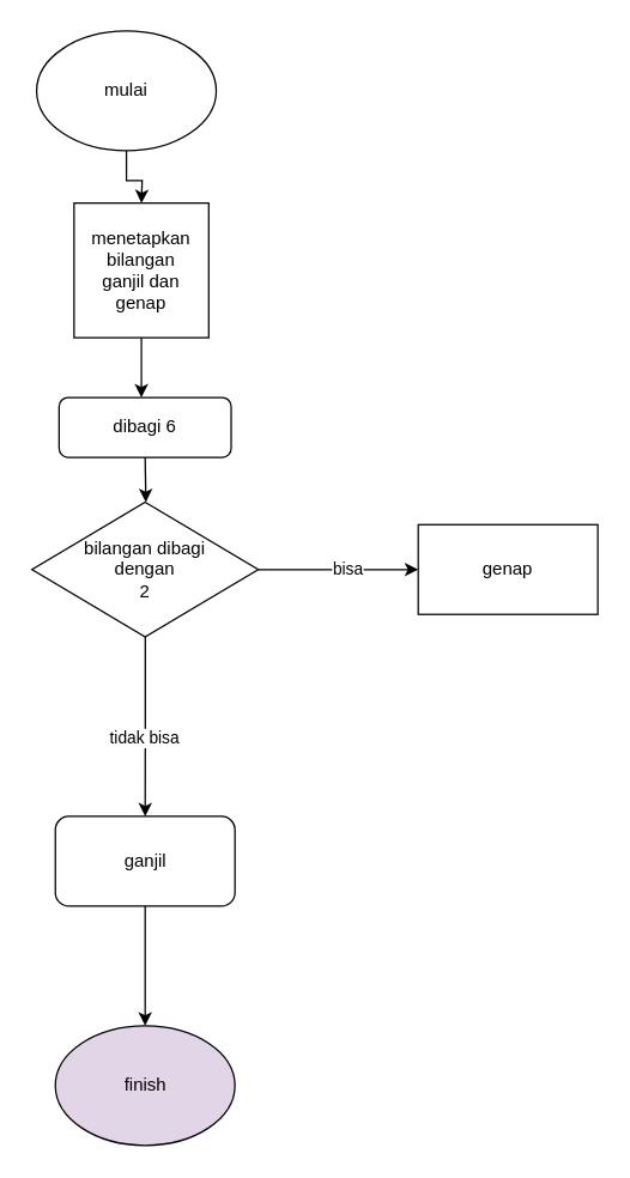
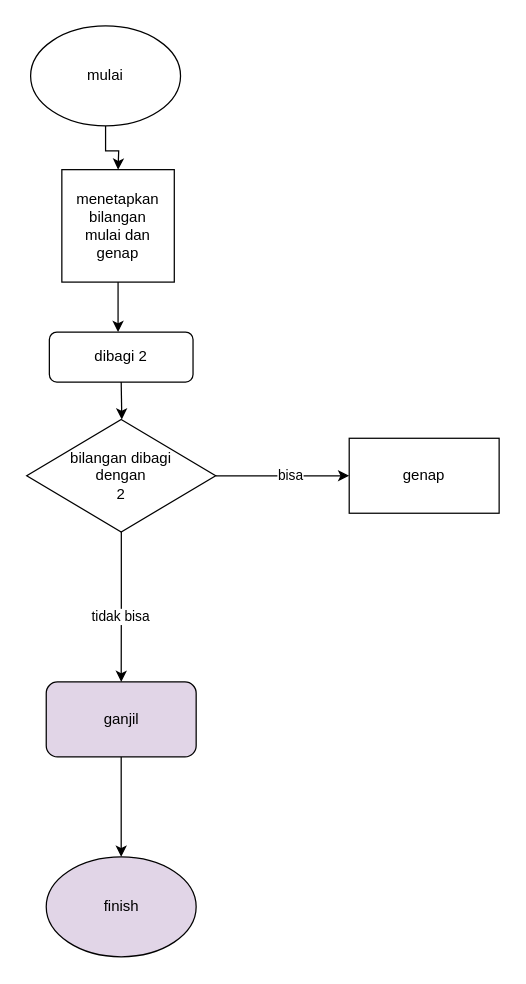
- <mxCell id="5" value="&lt;div&gt;menetapkan bilangan&lt;/div&gt;&lt;div&gt;ganjil dan genap&lt;br&gt;&lt;/div&gt;" style="whiteSpace=wrap;html=1;aspect=fixed;" vertex="1" parent="1"><mxGeometry x="49" y="135" width="90" height="90" as="geometry" /></mxCell>
+ <mxCell id="5" value="&lt;div&gt;menetapkan bilangan&lt;/div&gt;&lt;div&gt;mulai dan genap&lt;br&gt;&lt;/div&gt;" style="whiteSpace=wrap;html=1;aspect=fixed;" vertex="1" parent="1"><mxGeometry x="49" y="135" width="90" height="90" as="geometry" /></mxCell>
- <mxCell id="7" value="dibagi 6" style="rounded=1;whiteSpace=wrap;html=1;" vertex="1" parent="1"><mxGeometry x="39" y="265" width="115" height="40" as="geometry" /></mxCell>
+ <mxCell id="7" value="dibagi 2" style="rounded=1;whiteSpace=wrap;html=1;" vertex="1" parent="1"><mxGeometry x="39" y="265" width="115" height="40" as="geometry" /></mxCell>
- <mxCell id="15" value="ganjil" style="rounded=1;whiteSpace=wrap;html=1;" vertex="1" parent="1"><mxGeometry x="36.51" y="545" width="120" height="60" as="geometry" /></mxCell>
+ <mxCell id="15" value="ganjil" style="rounded=1;whiteSpace=wrap;html=1;fillColor=#e1d5e7;" vertex="1" parent="1"><mxGeometry x="36.51" y="545" width="120" height="60" as="geometry" /></mxCell>
